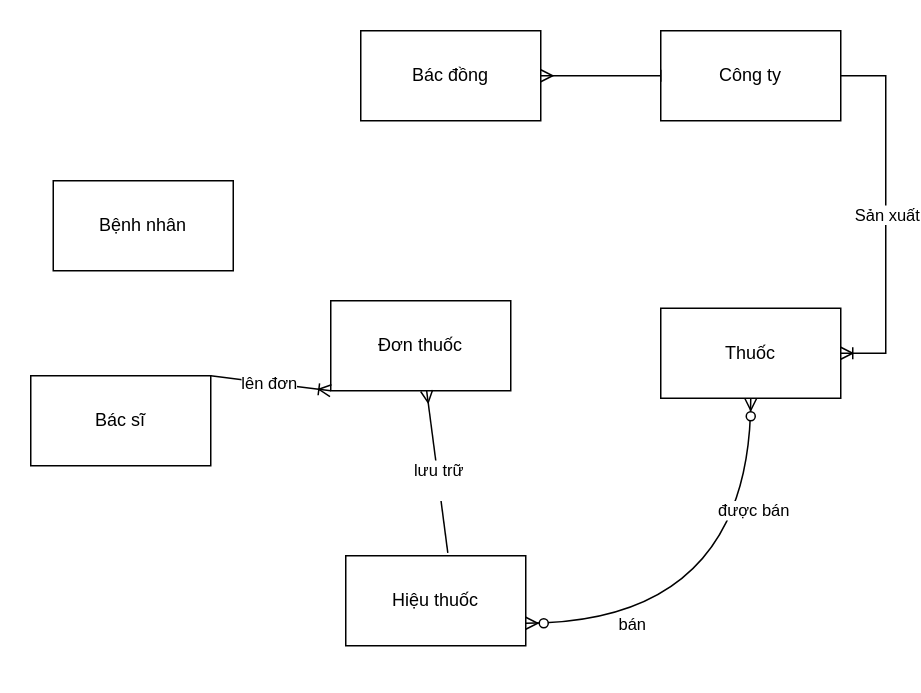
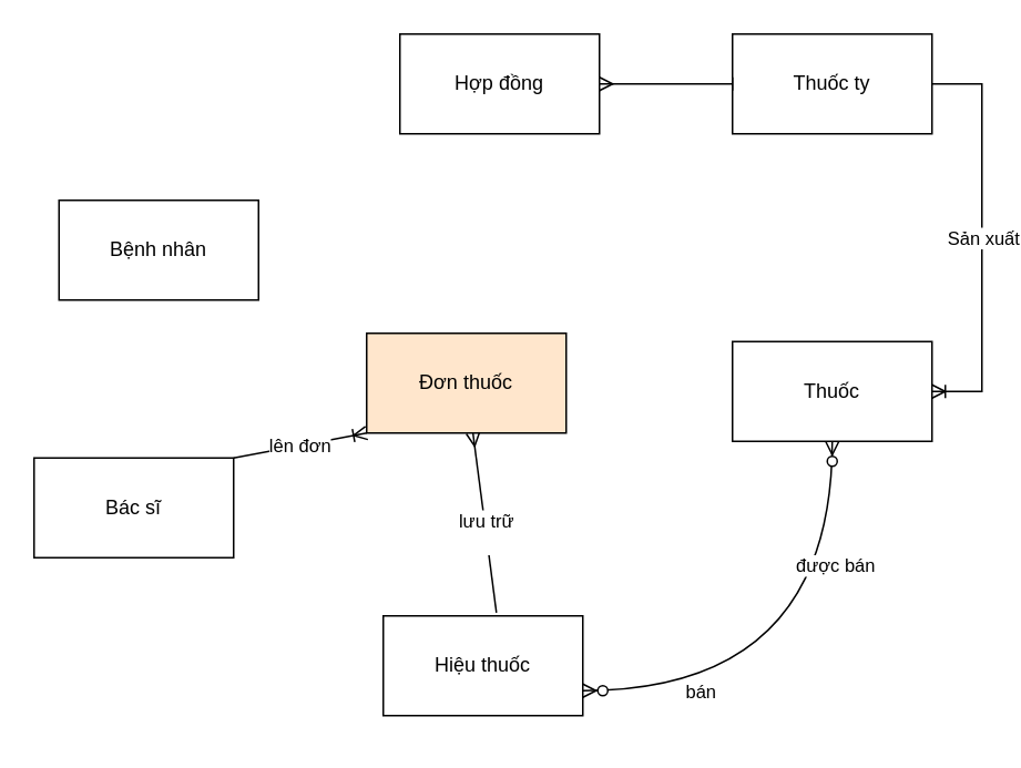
- <mxCell id="7" value="Bác đồng" style="rounded=0;whiteSpace=wrap;html=1;" vertex="1" parent="1"><mxGeometry x="240" y="20" width="120" height="60" as="geometry" /></mxCell>
+ <mxCell id="7" value="Hợp đồng" style="rounded=0;whiteSpace=wrap;html=1;" vertex="1" parent="1"><mxGeometry x="240" y="20" width="120" height="60" as="geometry" /></mxCell>
- <mxCell id="2" value="Công ty" style="rounded=0;whiteSpace=wrap;html=1;" vertex="1" parent="1"><mxGeometry x="440" y="20" width="120" height="60" as="geometry" /></mxCell>
+ <mxCell id="2" value="Thuốc ty" style="rounded=0;whiteSpace=wrap;html=1;" vertex="1" parent="1"><mxGeometry x="440" y="20" width="120" height="60" as="geometry" /></mxCell>
- <mxCell id="3" value="Đơn thuốc" style="rounded=0;whiteSpace=wrap;html=1;" vertex="1" parent="1"><mxGeometry x="220" y="200" width="120" height="60" as="geometry" /></mxCell>
+ <mxCell id="3" value="Đơn thuốc" style="rounded=0;whiteSpace=wrap;html=1;fillColor=#ffe6cc;" vertex="1" parent="1"><mxGeometry x="220" y="200" width="120" height="60" as="geometry" /></mxCell>
- <mxCell id="5" value="Bác sĩ" style="rounded=0;whiteSpace=wrap;html=1;" vertex="1" parent="1"><mxGeometry x="20" y="250" width="120" height="60" as="geometry" /></mxCell>
+ <mxCell id="5" value="Bác sĩ" style="rounded=0;whiteSpace=wrap;html=1;" vertex="1" parent="1"><mxGeometry x="20" y="275" width="120" height="60" as="geometry" /></mxCell>
